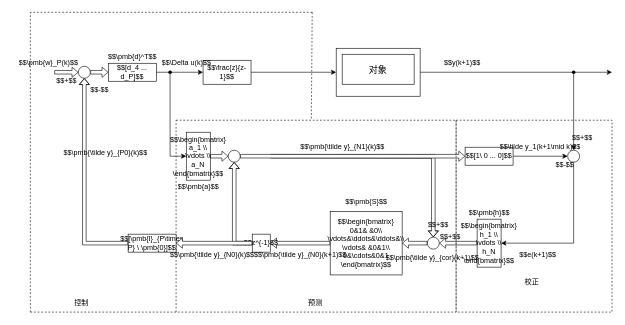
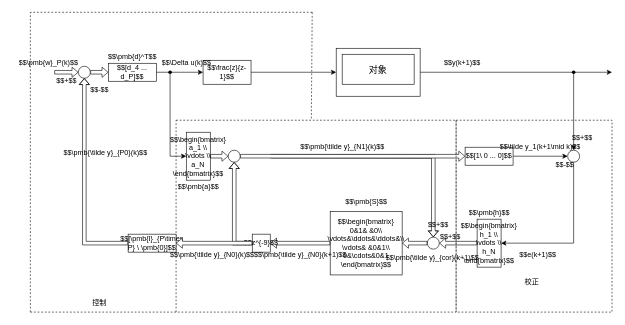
- <mxCell id="17" value="$$z^{-1}$$" style="rounded=0;whiteSpace=wrap;html=1;" parent="1" vertex="1"><mxGeometry x="420" y="390" width="30" height="30" as="geometry" /></mxCell>
+ <mxCell id="17" value="$$z^{-9}$$" style="rounded=0;whiteSpace=wrap;html=1;" parent="1" vertex="1"><mxGeometry x="420" y="390" width="30" height="30" as="geometry" /></mxCell>
- <mxCell id="64" value="控制" style="text;html=1;align=center;verticalAlign=middle;resizable=0;points=[];autosize=1;strokeColor=none;fillColor=none;" parent="1" vertex="1"><mxGeometry x="110" y="490" width="50" height="30" as="geometry" /></mxCell>
+ <mxCell id="64" value="控制" style="text;html=1;align=center;verticalAlign=middle;resizable=0;points=[];autosize=1;strokeColor=none;fillColor=none;" parent="1" vertex="1"><mxGeometry x="140" y="490" width="50" height="30" as="geometry" /></mxCell>
- <mxCell id="57" value="预测" style="text;html=1;align=center;verticalAlign=middle;resizable=0;points=[];autosize=1;strokeColor=none;fillColor=none;" parent="1" vertex="1"><mxGeometry x="500" y="490" width="50" height="30" as="geometry" /></mxCell>
